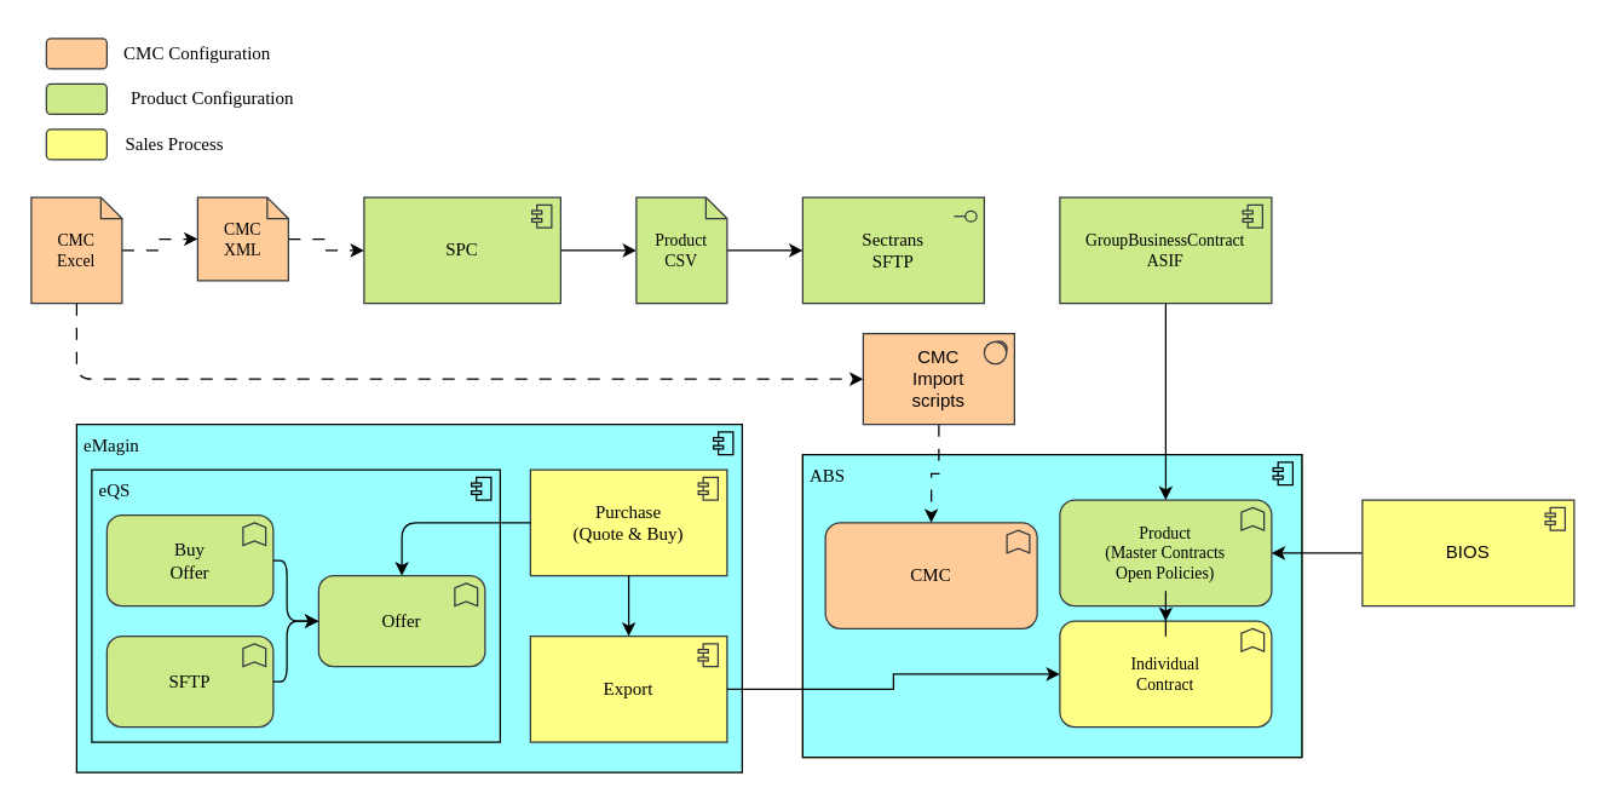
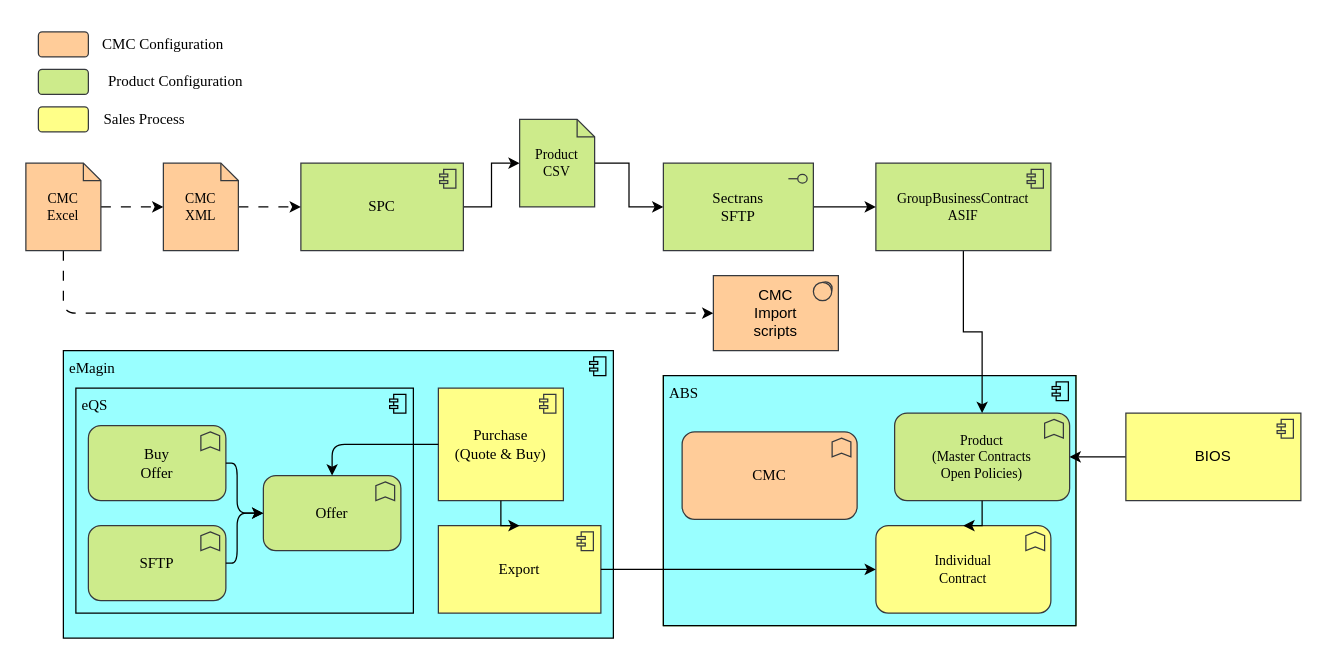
- <mxCell id="12" value="CMC&lt;div&gt;XML&lt;/div&gt;" style="html=1;outlineConnect=0;whiteSpace=wrap;fillColor=#ffcc99;shape=note;size=14;fontFamily=Poppins;fontSource=https%3A%2F%2Ffonts.googleapis.com%2Fcss%3Ffamily%3DPoppins;fontSize=11;strokeColor=#36393d;" parent="1" vertex="1"><mxGeometry x="130" y="130" width="60" height="55" as="geometry" /></mxCell>
+ <mxCell id="12" value="CMC&lt;div&gt;XML&lt;/div&gt;" style="html=1;outlineConnect=0;whiteSpace=wrap;fillColor=#ffcc99;shape=note;size=14;fontFamily=Poppins;fontSource=https%3A%2F%2Ffonts.googleapis.com%2Fcss%3Ffamily%3DPoppins;fontSize=11;strokeColor=#36393d;" parent="1" vertex="1"><mxGeometry x="130" y="130" width="60" height="70" as="geometry" /></mxCell>
- <mxCell id="18" value="Product&lt;br&gt;CSV" style="html=1;outlineConnect=0;whiteSpace=wrap;fillColor=#cdeb8b;shape=note;size=14;fontFamily=Poppins;fontSource=https%3A%2F%2Ffonts.googleapis.com%2Fcss%3Ffamily%3DPoppins;fontSize=11;strokeColor=#36393d;" parent="1" vertex="1"><mxGeometry x="420" y="130" width="60" height="70" as="geometry" /></mxCell>
+ <mxCell id="18" value="Product&lt;br&gt;CSV" style="html=1;outlineConnect=0;whiteSpace=wrap;fillColor=#cdeb8b;shape=note;size=14;fontFamily=Poppins;fontSource=https%3A%2F%2Ffonts.googleapis.com%2Fcss%3Ffamily%3DPoppins;fontSize=11;strokeColor=#36393d;" parent="1" vertex="1"><mxGeometry x="415" y="95" width="60" height="70" as="geometry" /></mxCell>
+ <mxCell id="15" style="edgeStyle=orthogonalEdgeStyle;rounded=0;orthogonalLoop=1;jettySize=auto;html=1;" parent="1" source="16" target="14" edge="1"><mxGeometry relative="1" as="geometry" /></mxCell>
- <mxCell id="33" style="edgeStyle=orthogonalEdgeStyle;rounded=0;orthogonalLoop=1;jettySize=auto;html=1;dashed=1;dashPattern=8 8;" parent="1" source="34" target="5" edge="1"><mxGeometry relative="1" as="geometry" /></mxCell>
- <mxCell id="28" value="Purchase&lt;br&gt;(Quote &amp;amp; Buy)" style="html=1;outlineConnect=0;whiteSpace=wrap;fillColor=#ffff88;shape=mxgraph.archimate3.application;appType=comp;archiType=square;fontFamily=Poppins;fontSource=https%3A%2F%2Ffonts.googleapis.com%2Fcss%3Ffamily%3DPoppins;strokeColor=#36393d;" parent="19" vertex="1"><mxGeometry x="300" y="30" width="130" height="70" as="geometry" /></mxCell>
+ <mxCell id="28" value="Purchase&lt;br&gt;(Quote &amp;amp; Buy)" style="html=1;outlineConnect=0;whiteSpace=wrap;fillColor=#ffff88;shape=mxgraph.archimate3.application;appType=comp;archiType=square;fontFamily=Poppins;fontSource=https%3A%2F%2Ffonts.googleapis.com%2Fcss%3Ffamily%3DPoppins;strokeColor=#36393d;" parent="19" vertex="1"><mxGeometry x="300" y="30" width="100" height="90" as="geometry" /></mxCell>
- <mxCell id="4" value="Product&lt;br&gt;(Master Contracts&lt;br&gt;Open Policies)" style="html=1;outlineConnect=0;whiteSpace=wrap;fillColor=#cdeb8b;shape=mxgraph.archimate3.application;appType=func;archiType=rounded;fontFamily=Poppins;fontSource=https%3A%2F%2Ffonts.googleapis.com%2Fcss%3Ffamily%3DPoppins;fontSize=11;strokeColor=#36393d;" parent="2" vertex="1"><mxGeometry x="170" y="30" width="140" height="70" as="geometry" /></mxCell>
+ <mxCell id="4" value="Product&lt;br&gt;(Master Contracts&lt;br&gt;Open Policies)" style="html=1;outlineConnect=0;whiteSpace=wrap;fillColor=#cdeb8b;shape=mxgraph.archimate3.application;appType=func;archiType=rounded;fontFamily=Poppins;fontSource=https%3A%2F%2Ffonts.googleapis.com%2Fcss%3Ffamily%3DPoppins;fontSize=11;strokeColor=#36393d;" parent="2" vertex="1"><mxGeometry x="185" y="30" width="140" height="70" as="geometry" /></mxCell>
- <mxCell id="6" value="Individual&lt;br&gt;Contract" style="html=1;outlineConnect=0;whiteSpace=wrap;fillColor=#ffff88;shape=mxgraph.archimate3.application;appType=func;archiType=rounded;fontFamily=Poppins;fontSource=https%3A%2F%2Ffonts.googleapis.com%2Fcss%3Ffamily%3DPoppins;fontSize=11;strokeColor=#36393d;" parent="2" vertex="1"><mxGeometry x="170" y="110" width="140" height="70" as="geometry" /></mxCell>
+ <mxCell id="6" value="Individual&lt;br&gt;Contract" style="html=1;outlineConnect=0;whiteSpace=wrap;fillColor=#ffff88;shape=mxgraph.archimate3.application;appType=func;archiType=rounded;fontFamily=Poppins;fontSource=https%3A%2F%2Ffonts.googleapis.com%2Fcss%3Ffamily%3DPoppins;fontSize=11;strokeColor=#36393d;" parent="2" vertex="1"><mxGeometry x="170" y="120" width="140" height="70" as="geometry" /></mxCell>
